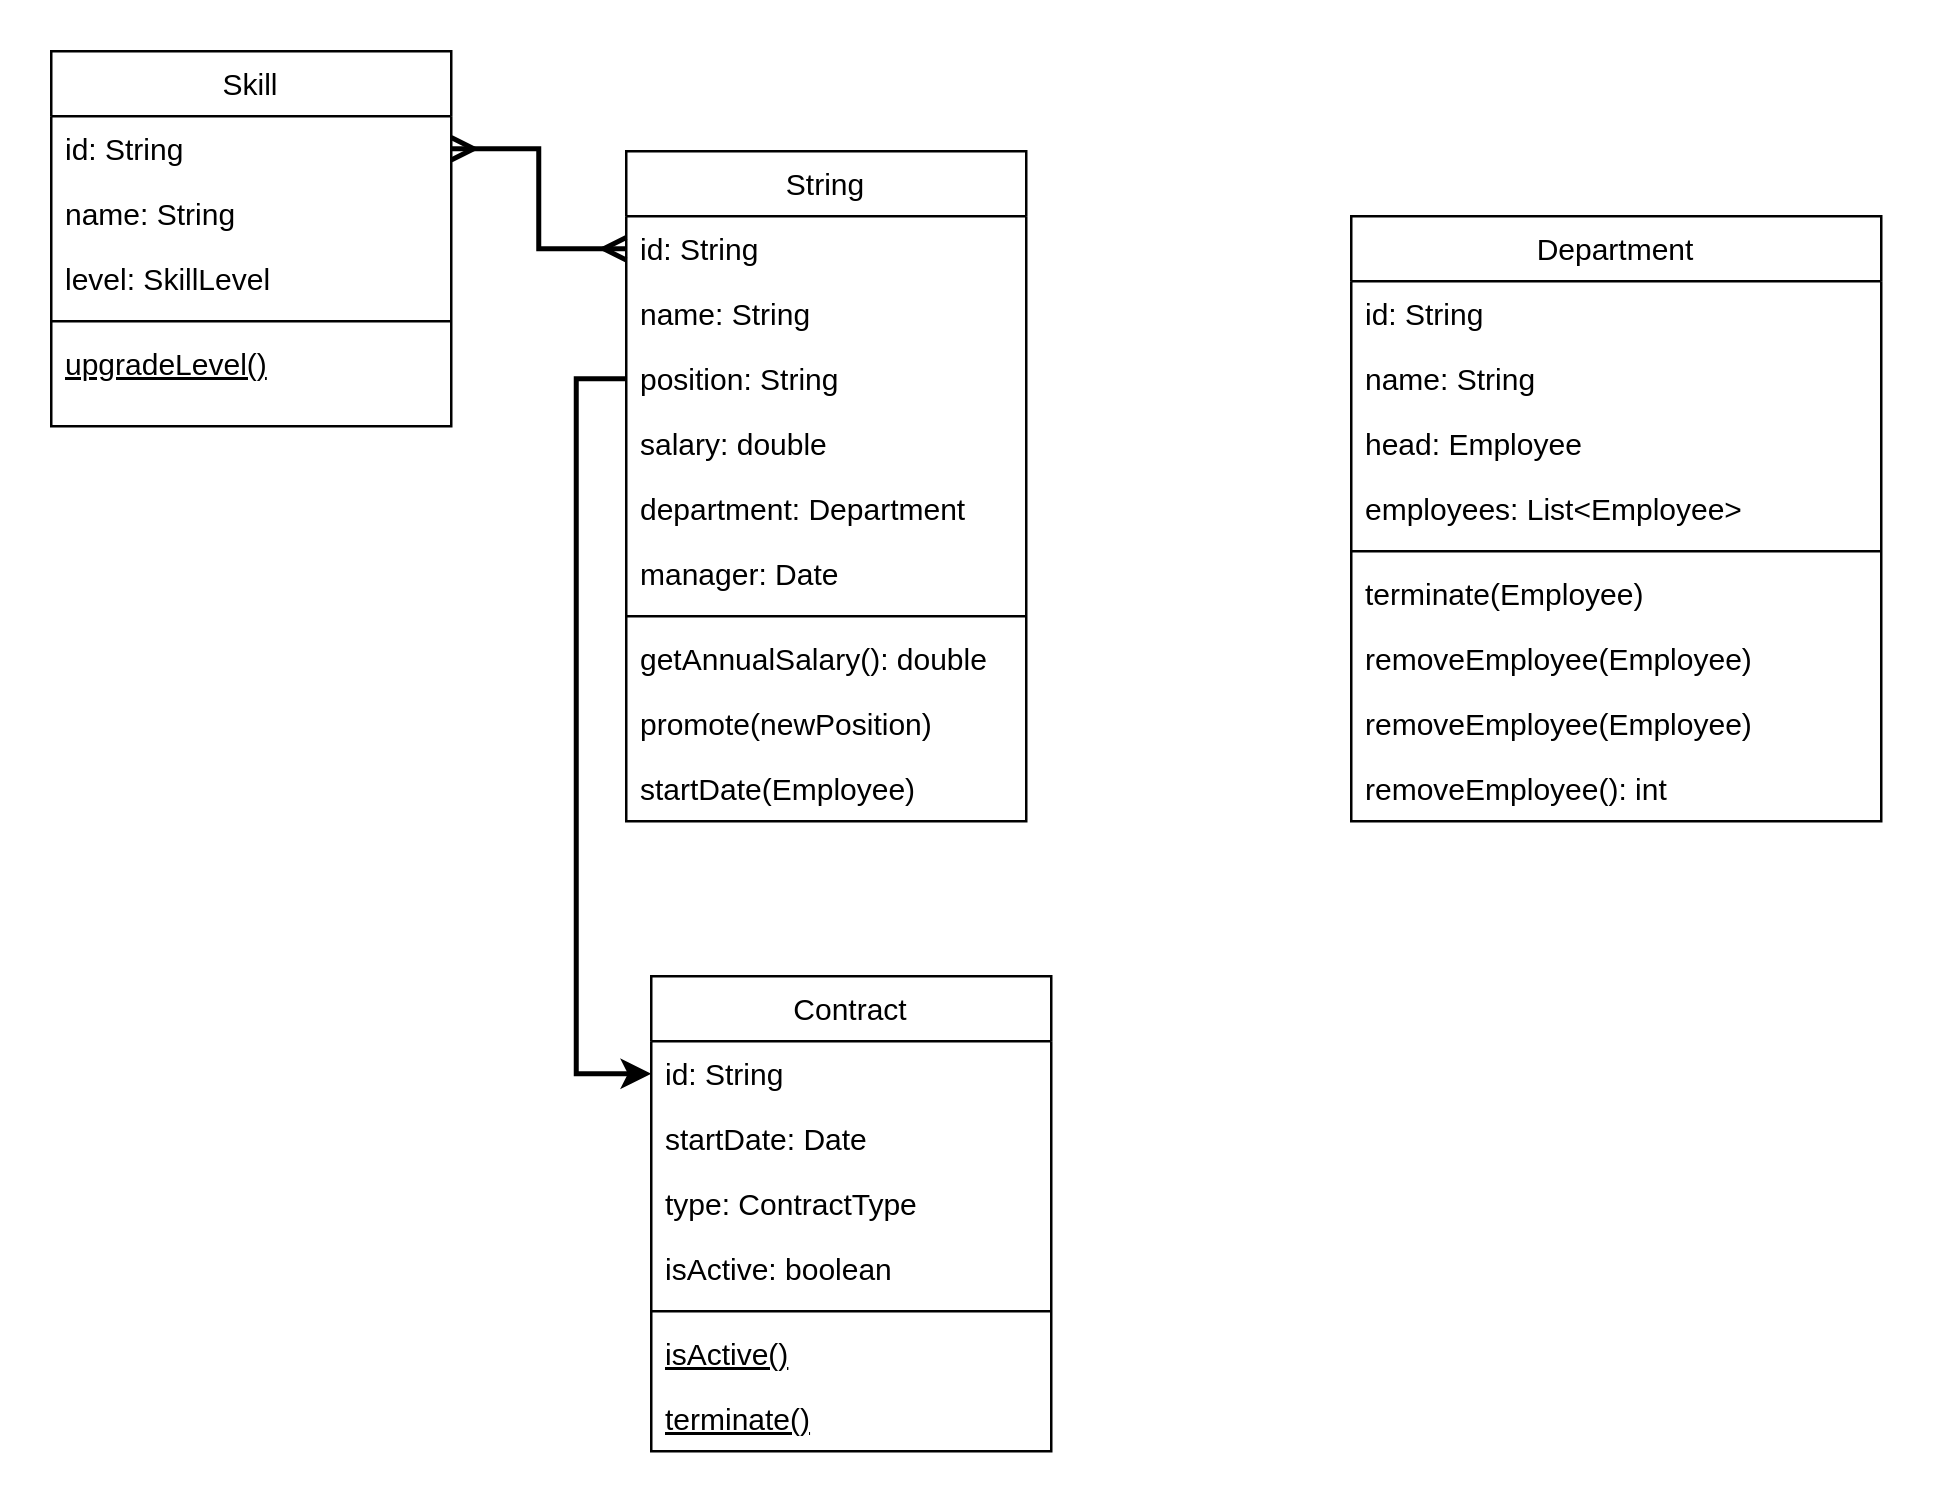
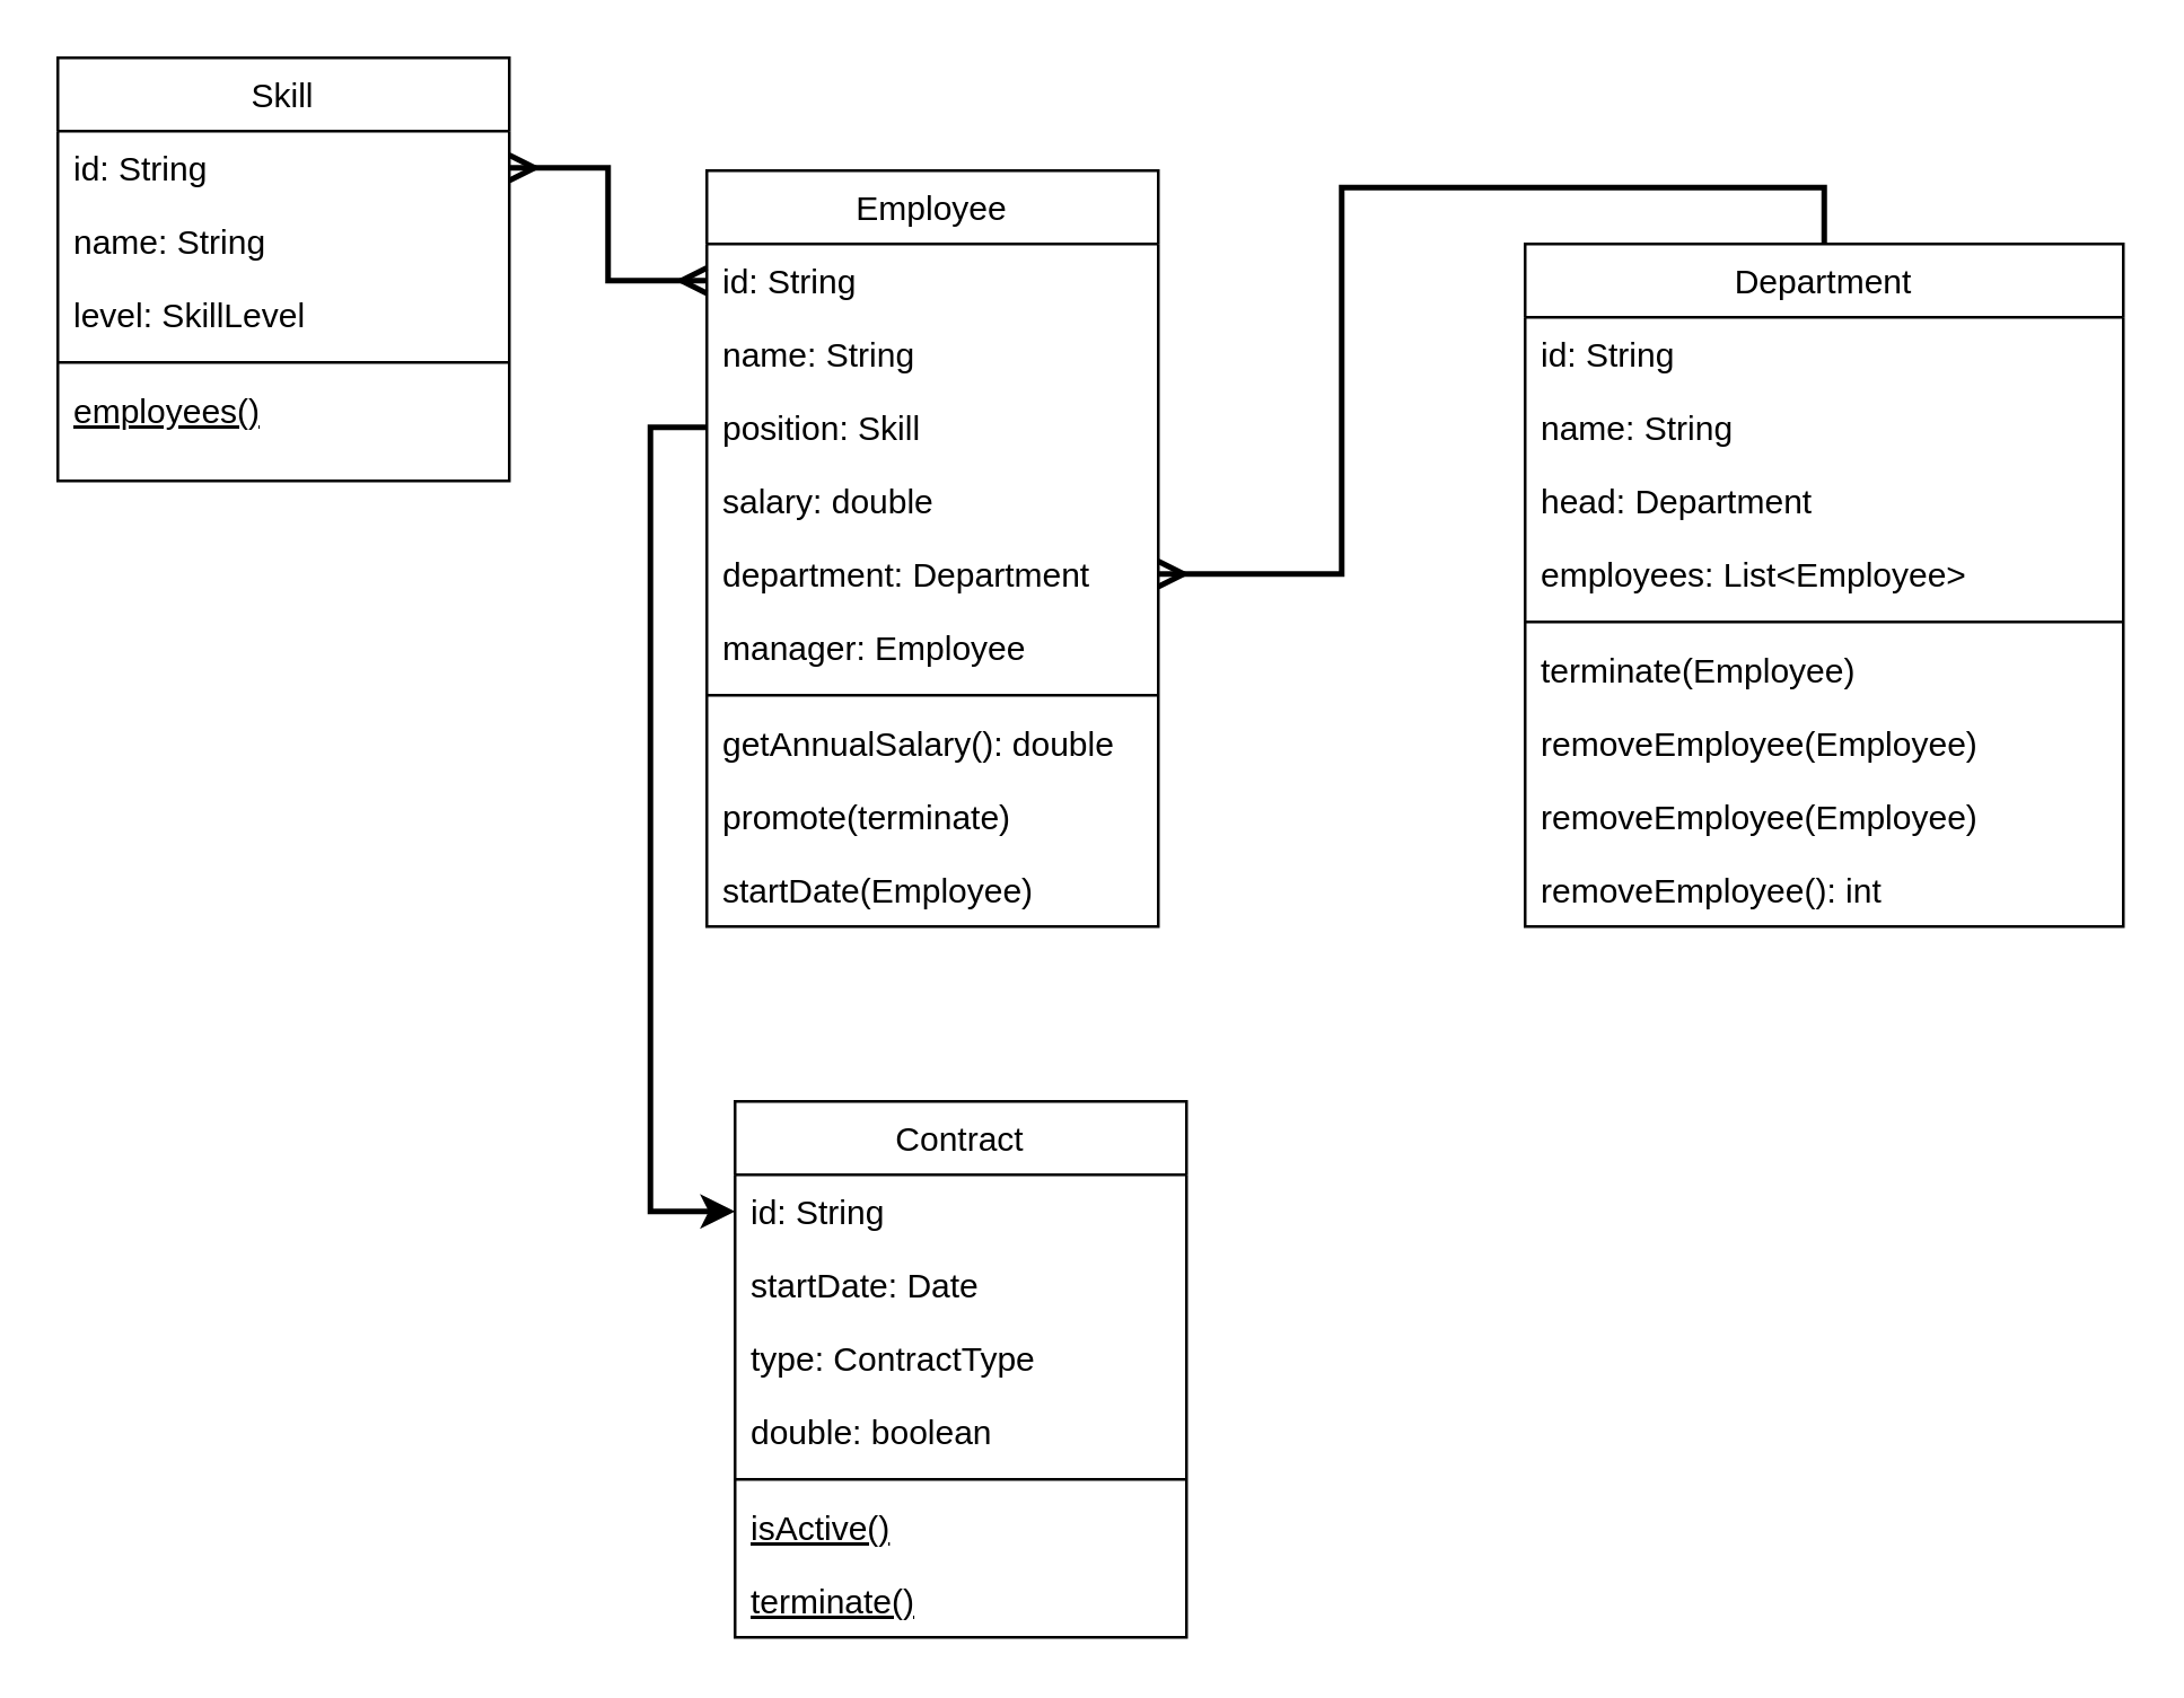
+ <mxCell id="28" style="edgeStyle=orthogonalEdgeStyle;rounded=0;orthogonalLoop=1;jettySize=auto;html=1;exitX=0.5;exitY=0;exitDx=0;exitDy=0;entryX=1;entryY=0.5;entryDx=0;entryDy=0;endArrow=ERmany;endFill=0;strokeWidth=2;" edge="1" parent="1" source="29" target="7"><mxGeometry relative="1" as="geometry" /></mxCell>
- <mxCell id="2" value="String" style="swimlane;fontStyle=0;align=center;verticalAlign=top;childLayout=stackLayout;horizontal=1;startSize=26;horizontalStack=0;resizeParent=1;resizeLast=0;collapsible=1;marginBottom=0;rounded=0;shadow=0;strokeWidth=1;" parent="1" vertex="1"><mxGeometry x="250" y="60" width="160" height="268" as="geometry"><mxRectangle x="230" y="140" width="160" height="26" as="alternateBounds" /></mxGeometry></mxCell>
+ <mxCell id="2" value="Employee" style="swimlane;fontStyle=0;align=center;verticalAlign=top;childLayout=stackLayout;horizontal=1;startSize=26;horizontalStack=0;resizeParent=1;resizeLast=0;collapsible=1;marginBottom=0;rounded=0;shadow=0;strokeWidth=1;" parent="1" vertex="1"><mxGeometry x="250" y="60" width="160" height="268" as="geometry"><mxRectangle x="230" y="140" width="160" height="26" as="alternateBounds" /></mxGeometry></mxCell>
- <mxCell id="27" value="upgradeLevel()" style="text;align=left;verticalAlign=top;spacingLeft=4;spacingRight=4;overflow=hidden;rotatable=0;points=[[0,0.5],[1,0.5]];portConstraint=eastwest;fontStyle=4" vertex="1" parent="22"><mxGeometry y="112" width="160" height="26" as="geometry" /></mxCell>
+ <mxCell id="27" value="employees()" style="text;align=left;verticalAlign=top;spacingLeft=4;spacingRight=4;overflow=hidden;rotatable=0;points=[[0,0.5],[1,0.5]];portConstraint=eastwest;fontStyle=4" vertex="1" parent="22"><mxGeometry y="112" width="160" height="26" as="geometry" /></mxCell>
- <mxCell id="5" value="position: String" style="text;align=left;verticalAlign=top;spacingLeft=4;spacingRight=4;overflow=hidden;rotatable=0;points=[[0,0.5],[1,0.5]];portConstraint=eastwest;rounded=0;shadow=0;html=0;" parent="2" vertex="1"><mxGeometry y="78" width="160" height="26" as="geometry" /></mxCell>
+ <mxCell id="5" value="position: Skill" style="text;align=left;verticalAlign=top;spacingLeft=4;spacingRight=4;overflow=hidden;rotatable=0;points=[[0,0.5],[1,0.5]];portConstraint=eastwest;rounded=0;shadow=0;html=0;" parent="2" vertex="1"><mxGeometry y="78" width="160" height="26" as="geometry" /></mxCell>
- <mxCell id="32" value="head: Employee" style="text;align=left;verticalAlign=top;spacingLeft=4;spacingRight=4;overflow=hidden;rotatable=0;points=[[0,0.5],[1,0.5]];portConstraint=eastwest;rounded=0;shadow=0;html=0;" parent="29" vertex="1"><mxGeometry y="78" width="212" height="26" as="geometry" /></mxCell>
+ <mxCell id="32" value="head: Department" style="text;align=left;verticalAlign=top;spacingLeft=4;spacingRight=4;overflow=hidden;rotatable=0;points=[[0,0.5],[1,0.5]];portConstraint=eastwest;rounded=0;shadow=0;html=0;" parent="29" vertex="1"><mxGeometry y="78" width="212" height="26" as="geometry" /></mxCell>
- <mxCell id="8" value="manager: Date" style="text;align=left;verticalAlign=top;spacingLeft=4;spacingRight=4;overflow=hidden;rotatable=0;points=[[0,0.5],[1,0.5]];portConstraint=eastwest;rounded=0;shadow=0;html=0;" vertex="1" parent="2"><mxGeometry y="156" width="160" height="26" as="geometry" /></mxCell>
+ <mxCell id="8" value="manager: Employee" style="text;align=left;verticalAlign=top;spacingLeft=4;spacingRight=4;overflow=hidden;rotatable=0;points=[[0,0.5],[1,0.5]];portConstraint=eastwest;rounded=0;shadow=0;html=0;" vertex="1" parent="2"><mxGeometry y="156" width="160" height="26" as="geometry" /></mxCell>
- <mxCell id="11" value="promote(newPosition)" style="text;align=left;verticalAlign=top;spacingLeft=4;spacingRight=4;overflow=hidden;rotatable=0;points=[[0,0.5],[1,0.5]];portConstraint=eastwest;" vertex="1" parent="2"><mxGeometry y="216" width="160" height="26" as="geometry" /></mxCell>
+ <mxCell id="11" value="promote(terminate)" style="text;align=left;verticalAlign=top;spacingLeft=4;spacingRight=4;overflow=hidden;rotatable=0;points=[[0,0.5],[1,0.5]];portConstraint=eastwest;" vertex="1" parent="2"><mxGeometry y="216" width="160" height="26" as="geometry" /></mxCell>
- <mxCell id="18" value="isActive: boolean" style="text;align=left;verticalAlign=top;spacingLeft=4;spacingRight=4;overflow=hidden;rotatable=0;points=[[0,0.5],[1,0.5]];portConstraint=eastwest;rounded=0;shadow=0;html=0;" vertex="1" parent="14"><mxGeometry y="104" width="160" height="26" as="geometry" /></mxCell>
+ <mxCell id="18" value="double: boolean" style="text;align=left;verticalAlign=top;spacingLeft=4;spacingRight=4;overflow=hidden;rotatable=0;points=[[0,0.5],[1,0.5]];portConstraint=eastwest;rounded=0;shadow=0;html=0;" vertex="1" parent="14"><mxGeometry y="104" width="160" height="26" as="geometry" /></mxCell>
